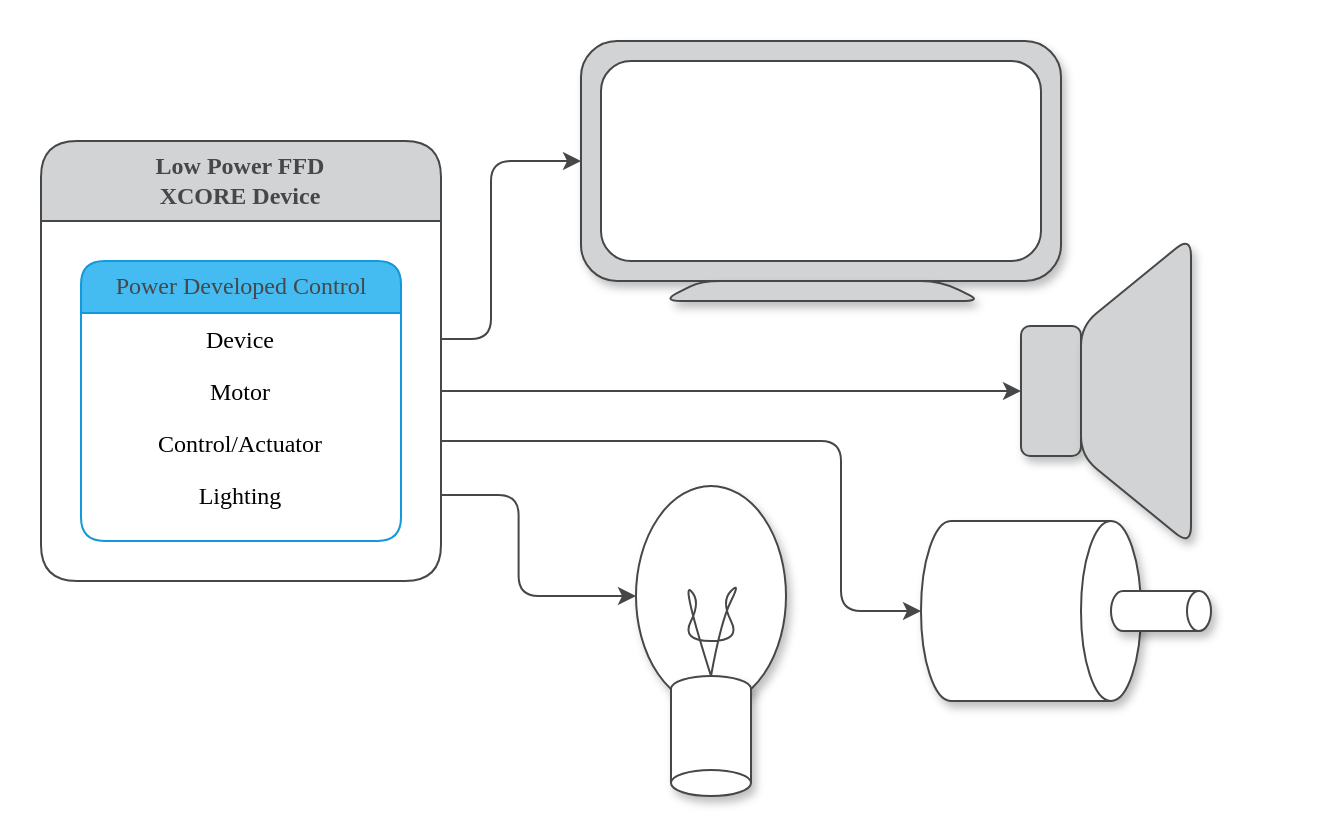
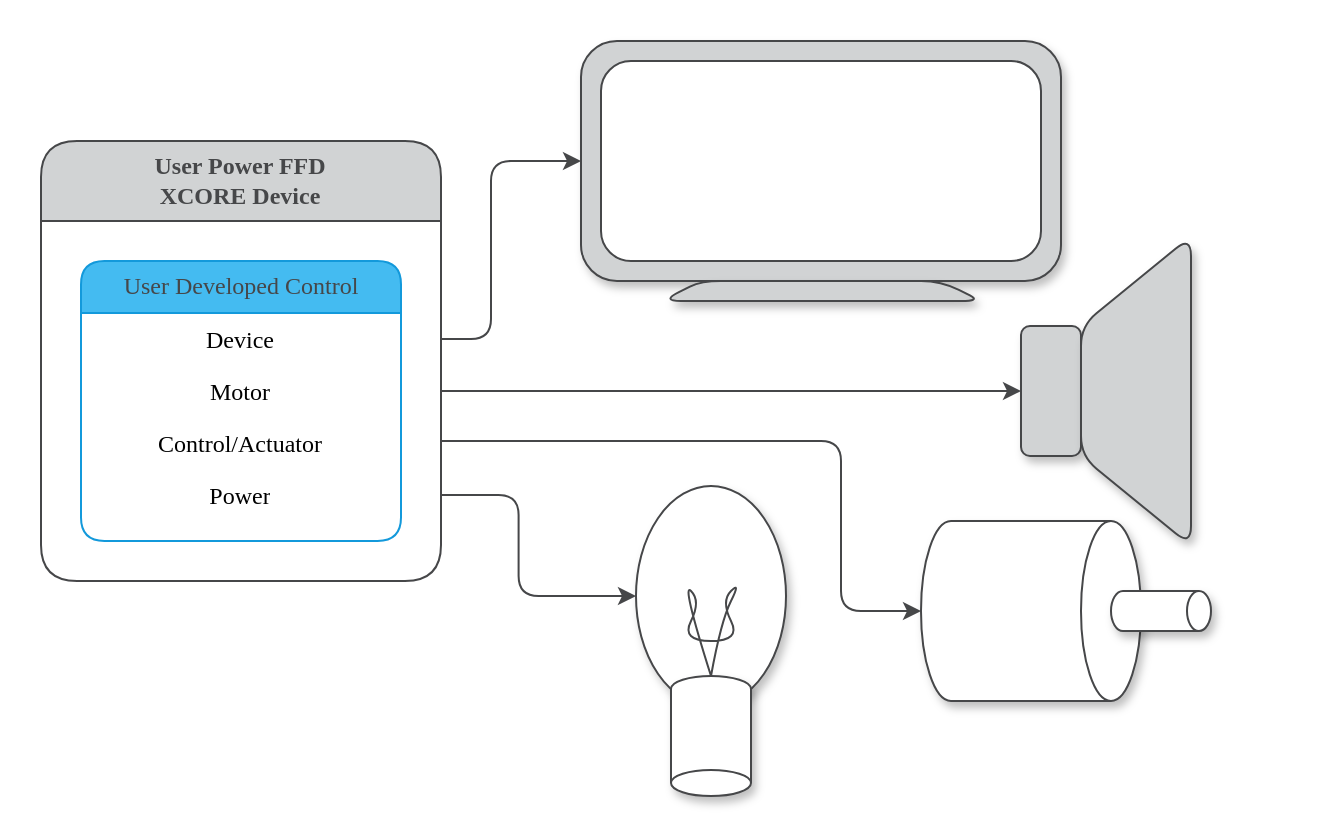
- <mxCell id="16" value="Low Power FFD&lt;br&gt;XCORE Device" style="swimlane;whiteSpace=wrap;html=1;shadow=0;strokeColor=#464749;fontFamily=Arial Nova Light;fontColor=#464749;fillColor=#D1D3D4;rounded=1;fontStyle=1;startSize=40;swimlaneFillColor=default;" vertex="1" parent="1"><mxGeometry x="20" y="70" width="200" height="220" as="geometry" /></mxCell>
+ <mxCell id="16" value="User Power FFD&lt;br&gt;XCORE Device" style="swimlane;whiteSpace=wrap;html=1;shadow=0;strokeColor=#464749;fontFamily=Arial Nova Light;fontColor=#464749;fillColor=#D1D3D4;rounded=1;fontStyle=1;startSize=40;swimlaneFillColor=default;" vertex="1" parent="1"><mxGeometry x="20" y="70" width="200" height="220" as="geometry" /></mxCell>
- <mxCell id="17" value="Power Developed Control" style="swimlane;html=1;fontStyle=0;childLayout=stackLayout;horizontal=1;startSize=26;fillColor=#44BBF1;horizontalStack=0;resizeParent=1;resizeLast=0;collapsible=1;marginBottom=0;swimlaneFillColor=#ffffff;align=center;rounded=1;shadow=0;comic=0;labelBackgroundColor=none;strokeWidth=1;fontFamily=Arial Nova Light;fontSize=12;strokeColor=#1399DB;fontColor=#464749;" vertex="1" parent="16"><mxGeometry x="20" y="60" width="160" height="140" as="geometry" /></mxCell>
+ <mxCell id="17" value="User Developed Control" style="swimlane;html=1;fontStyle=0;childLayout=stackLayout;horizontal=1;startSize=26;fillColor=#44BBF1;horizontalStack=0;resizeParent=1;resizeLast=0;collapsible=1;marginBottom=0;swimlaneFillColor=#ffffff;align=center;rounded=1;shadow=0;comic=0;labelBackgroundColor=none;strokeWidth=1;fontFamily=Arial Nova Light;fontSize=12;strokeColor=#1399DB;fontColor=#464749;" vertex="1" parent="16"><mxGeometry x="20" y="60" width="160" height="140" as="geometry" /></mxCell>
- <mxCell id="21" value="Lighting" style="text;html=1;strokeColor=none;fillColor=none;spacingLeft=4;spacingRight=4;whiteSpace=wrap;overflow=hidden;rotatable=0;points=[[0,0.5],[1,0.5]];portConstraint=eastwest;fontFamily=Arial Nova Light;fontStyle=0;align=center;" vertex="1" parent="17"><mxGeometry y="104" width="160" height="26" as="geometry" /></mxCell>
+ <mxCell id="21" value="Power" style="text;html=1;strokeColor=none;fillColor=none;spacingLeft=4;spacingRight=4;whiteSpace=wrap;overflow=hidden;rotatable=0;points=[[0,0.5],[1,0.5]];portConstraint=eastwest;fontFamily=Arial Nova Light;fontStyle=0;align=center;" vertex="1" parent="17"><mxGeometry y="104" width="160" height="26" as="geometry" /></mxCell>
